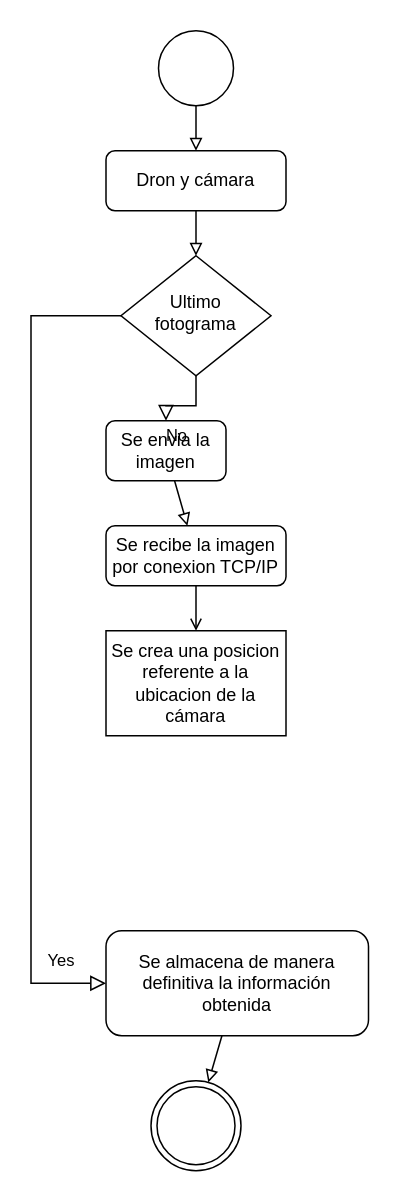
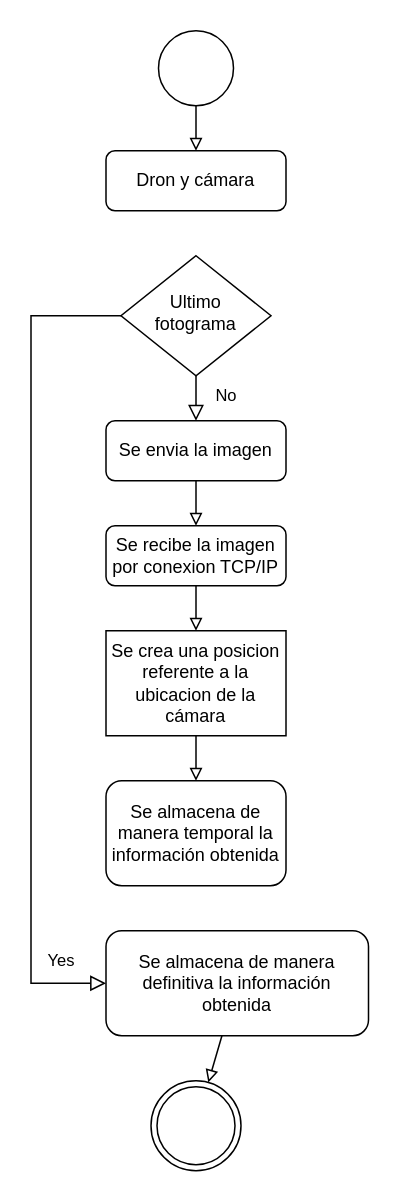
- <mxCell id="5" value="" style="endArrow=block;html=1;fontSize=12;endFill=0;" edge="1" parent="1" source="2" target="4"><mxGeometry width="50" height="50" relative="1" as="geometry"><mxPoint x="130" y="150" as="sourcePoint" /><mxPoint x="130" y="270" as="targetPoint" /></mxGeometry></mxCell>
- <mxCell id="3" value="Se envia la imagen" style="rounded=1;whiteSpace=wrap;html=1;" vertex="1" parent="1"><mxGeometry x="70" y="280" width="80" height="40" as="geometry" /></mxCell>
+ <mxCell id="3" value="Se envia la imagen" style="rounded=1;whiteSpace=wrap;html=1;" vertex="1" parent="1"><mxGeometry x="70" y="280" width="120" height="40" as="geometry" /></mxCell>
- <mxCell id="9" value="" style="endArrow=open;html=1;fontSize=12;endFill=0;" edge="1" parent="1" source="7" target="8"><mxGeometry width="50" height="50" relative="1" as="geometry"><mxPoint x="0" y="380" as="sourcePoint" /><mxPoint x="0" y="450" as="targetPoint" /></mxGeometry></mxCell>
+ <mxCell id="9" value="" style="endArrow=block;html=1;fontSize=12;endFill=0;" edge="1" parent="1" source="7" target="8"><mxGeometry width="50" height="50" relative="1" as="geometry"><mxPoint x="0" y="380" as="sourcePoint" /><mxPoint x="0" y="450" as="targetPoint" /></mxGeometry></mxCell>
+ <mxCell id="11" value="" style="endArrow=block;html=1;fontSize=12;endFill=0;" edge="1" parent="1" source="8" target="12"><mxGeometry width="50" height="50" relative="1" as="geometry"><mxPoint x="-20" y="430" as="sourcePoint" /><mxPoint x="-20" y="500" as="targetPoint" /></mxGeometry></mxCell>
+ <mxCell id="12" value="Se almacena de manera temporal la información obtenida" style="rounded=1;whiteSpace=wrap;html=1;" vertex="1" parent="1"><mxGeometry x="70" y="520" width="120" height="70" as="geometry" /></mxCell>
